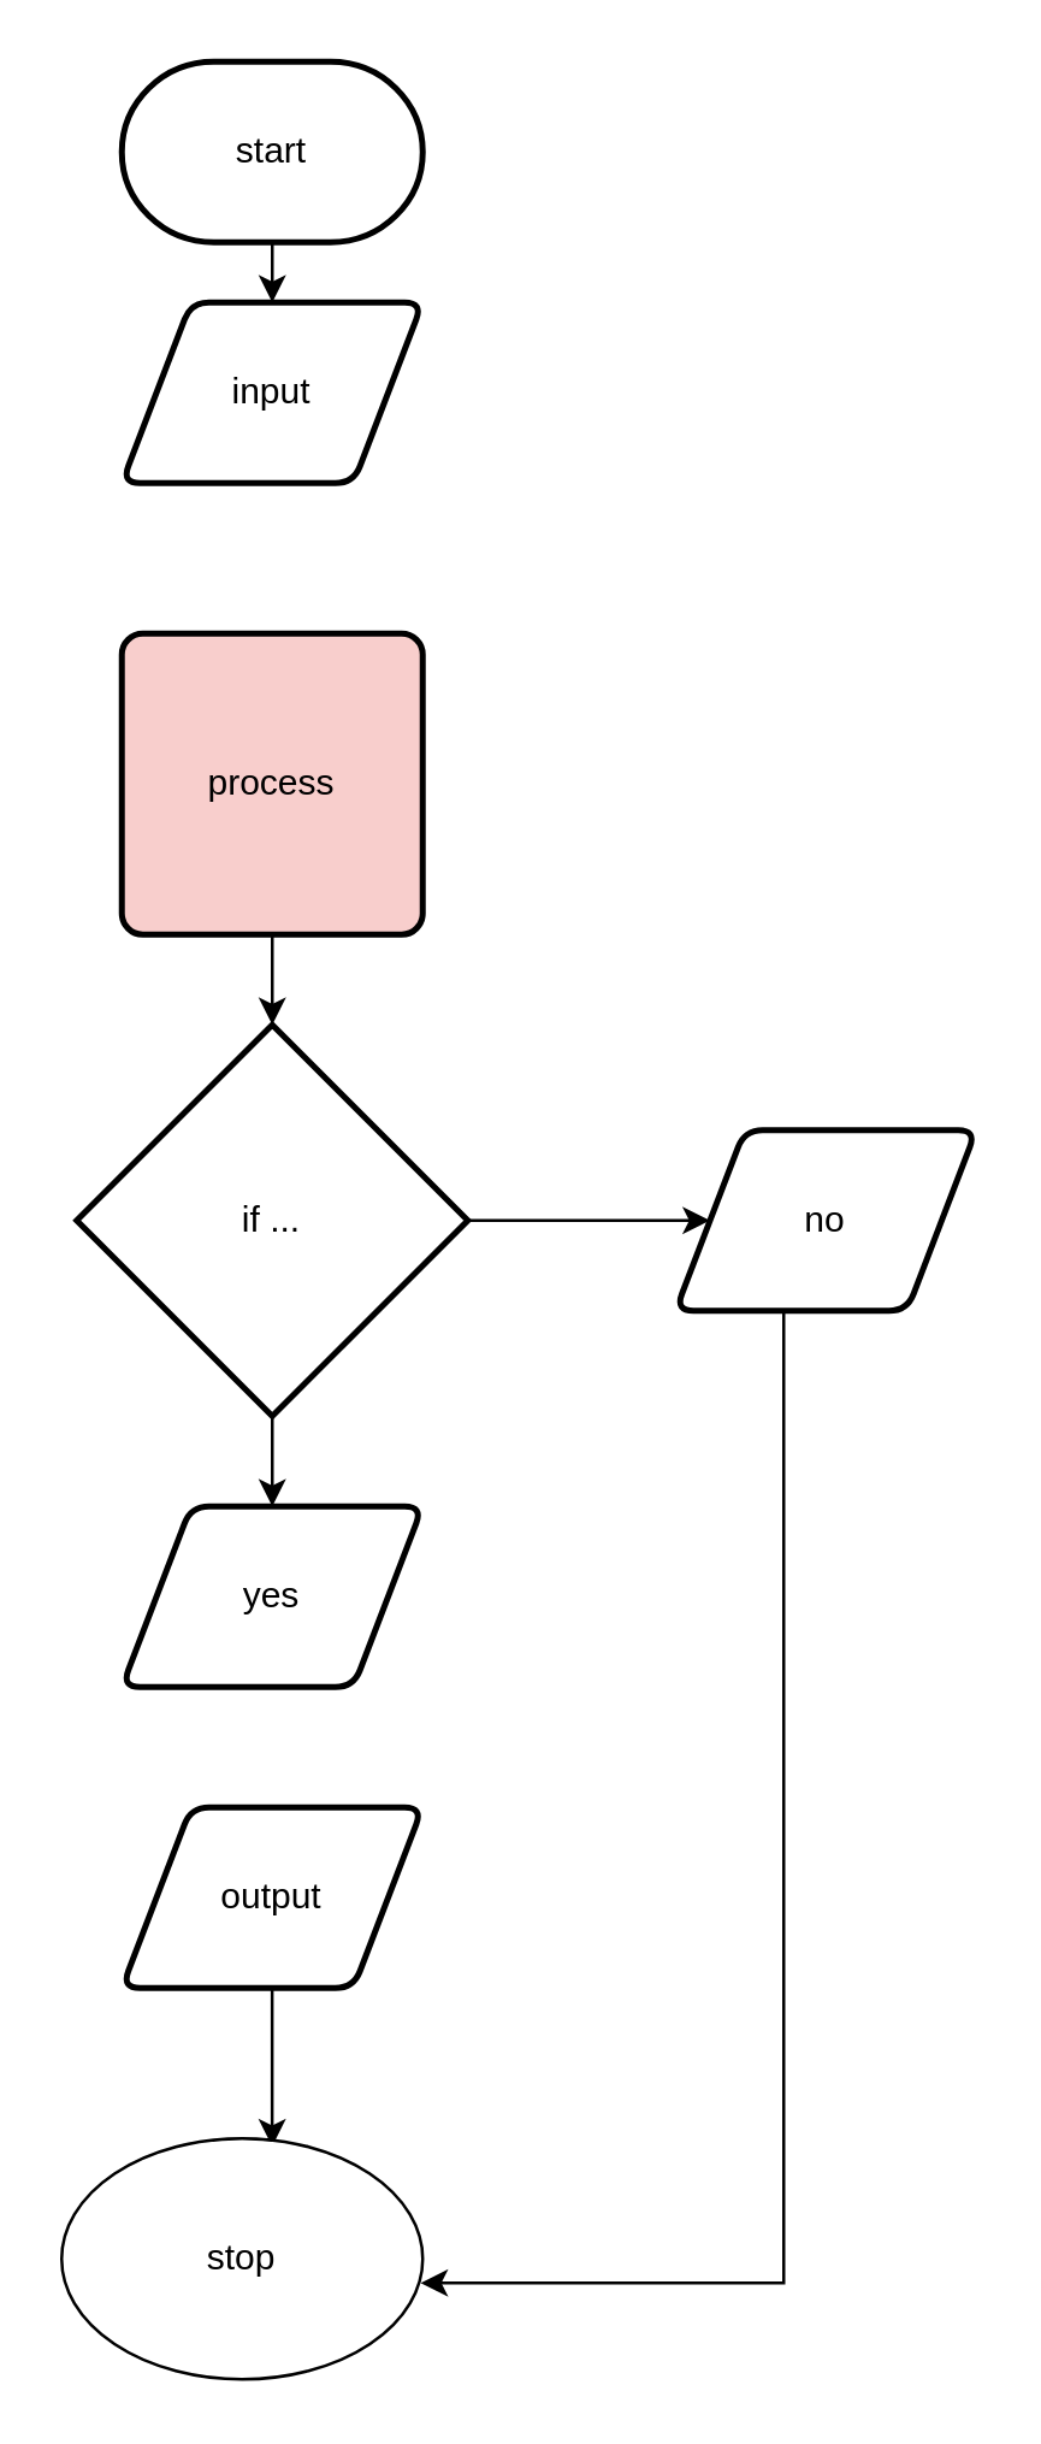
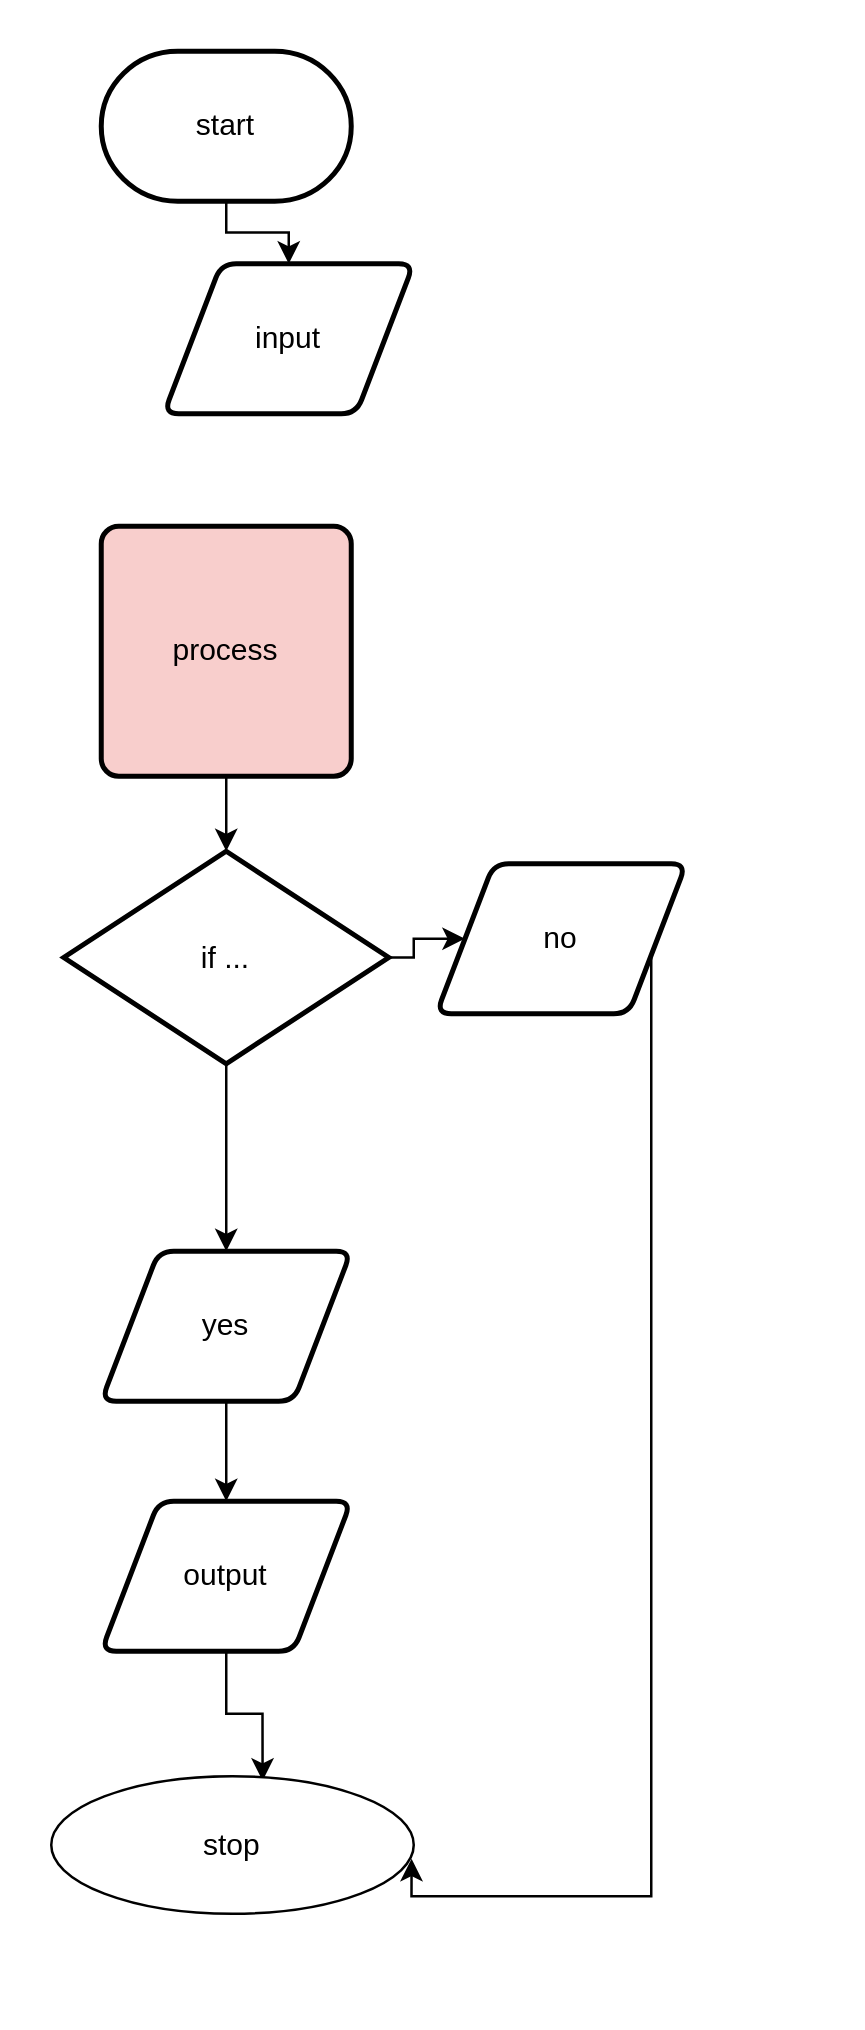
- <mxCell id="4" value="input" style="shape=parallelogram;html=1;strokeWidth=2;perimeter=parallelogramPerimeter;whiteSpace=wrap;rounded=1;arcSize=12;size=0.23;" vertex="1" parent="1"><mxGeometry x="40" y="100" width="100" height="60" as="geometry" /></mxCell>
+ <mxCell id="4" value="input" style="shape=parallelogram;html=1;strokeWidth=2;perimeter=parallelogramPerimeter;whiteSpace=wrap;rounded=1;arcSize=12;size=0.23;" vertex="1" parent="1"><mxGeometry x="65" y="105" width="100" height="60" as="geometry" /></mxCell>
- <mxCell id="9" value="if ..." style="strokeWidth=2;html=1;shape=mxgraph.flowchart.decision;whiteSpace=wrap;" vertex="1" parent="1"><mxGeometry x="25" y="340" width="130" height="130" as="geometry" /></mxCell>
+ <mxCell id="9" value="if ..." style="strokeWidth=2;html=1;shape=mxgraph.flowchart.decision;whiteSpace=wrap;" vertex="1" parent="1"><mxGeometry x="25" y="340" width="130" height="85" as="geometry" /></mxCell>
- <mxCell id="11" value="no" style="shape=parallelogram;html=1;strokeWidth=2;perimeter=parallelogramPerimeter;whiteSpace=wrap;rounded=1;arcSize=12;size=0.23;" vertex="1" parent="1"><mxGeometry x="224" y="375" width="100" height="60" as="geometry" /></mxCell>
+ <mxCell id="11" value="no" style="shape=parallelogram;html=1;strokeWidth=2;perimeter=parallelogramPerimeter;whiteSpace=wrap;rounded=1;arcSize=12;size=0.23;" vertex="1" parent="1"><mxGeometry x="174" y="345" width="100" height="60" as="geometry" /></mxCell>
+ <mxCell id="12" style="edgeStyle=orthogonalEdgeStyle;html=1;rounded=0;" edge="1" parent="1" source="13" target="15"><mxGeometry relative="1" as="geometry" /></mxCell>
- <mxCell id="16" value="stop" style="ellipse;whiteSpace=wrap;html=1;" vertex="1" parent="1"><mxGeometry x="20" y="710" width="120" height="80" as="geometry" /></mxCell>
+ <mxCell id="16" value="stop" style="ellipse;whiteSpace=wrap;html=1;" vertex="1" parent="1"><mxGeometry x="20" y="710" width="145" height="55" as="geometry" /></mxCell>
